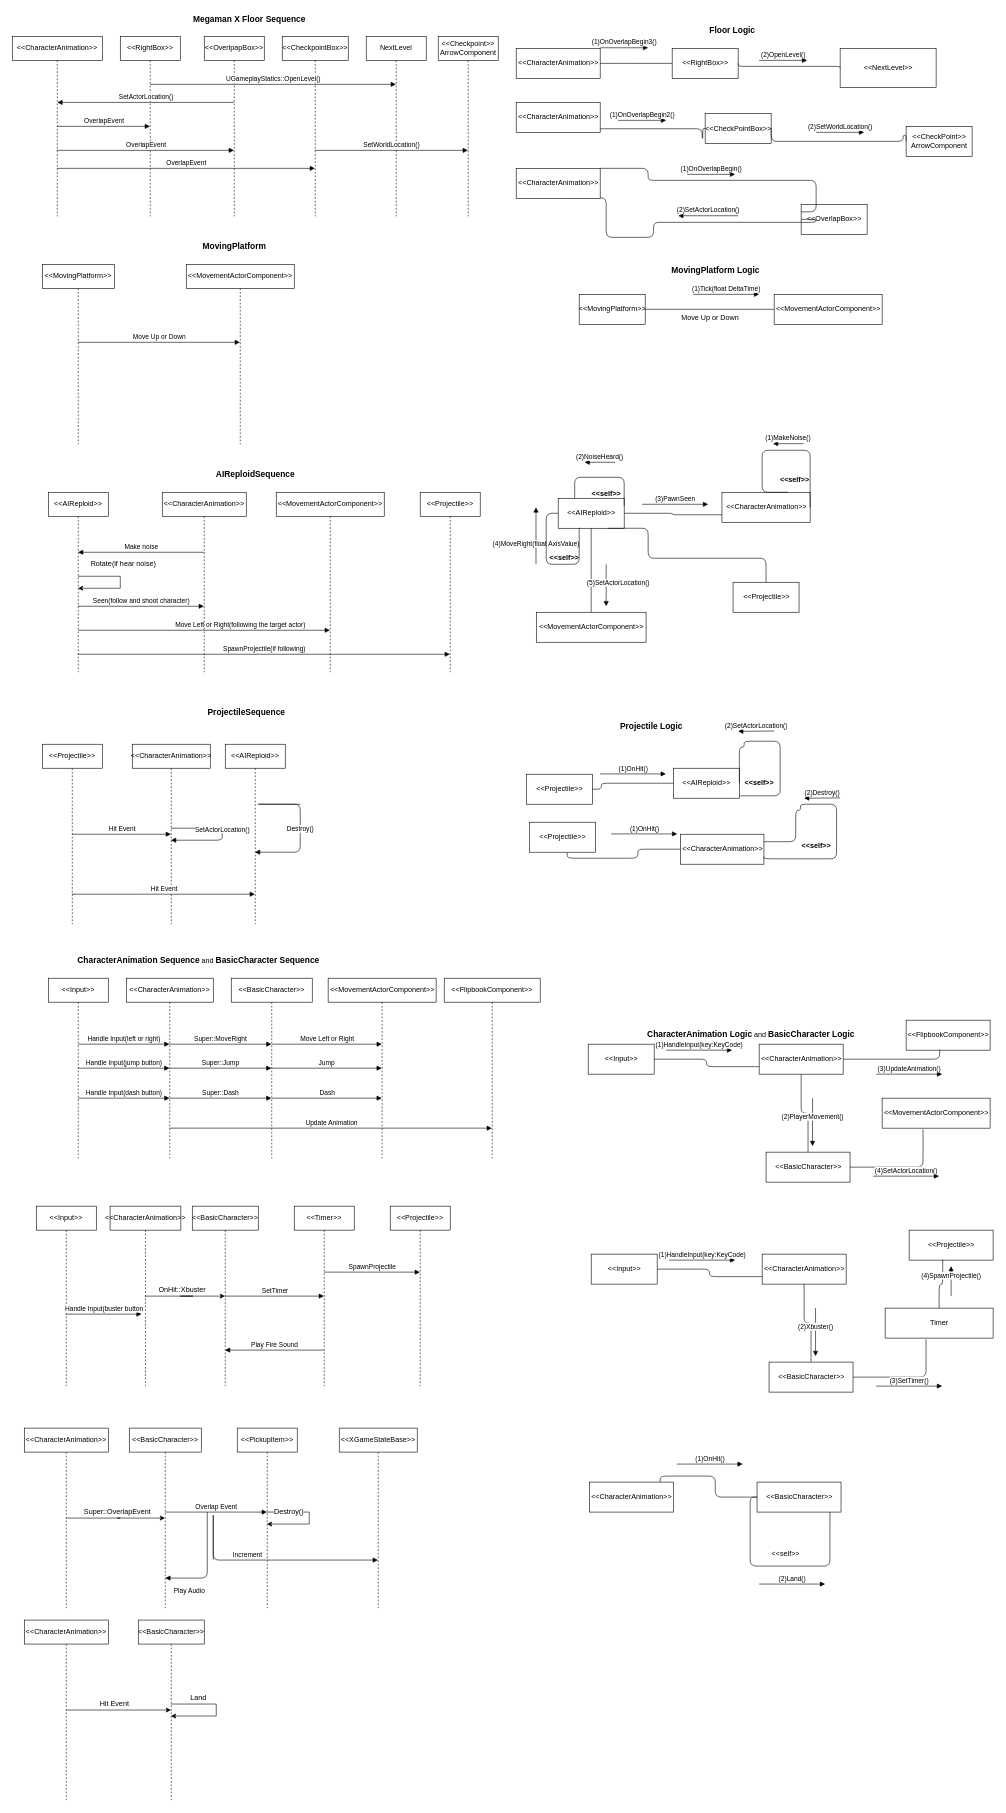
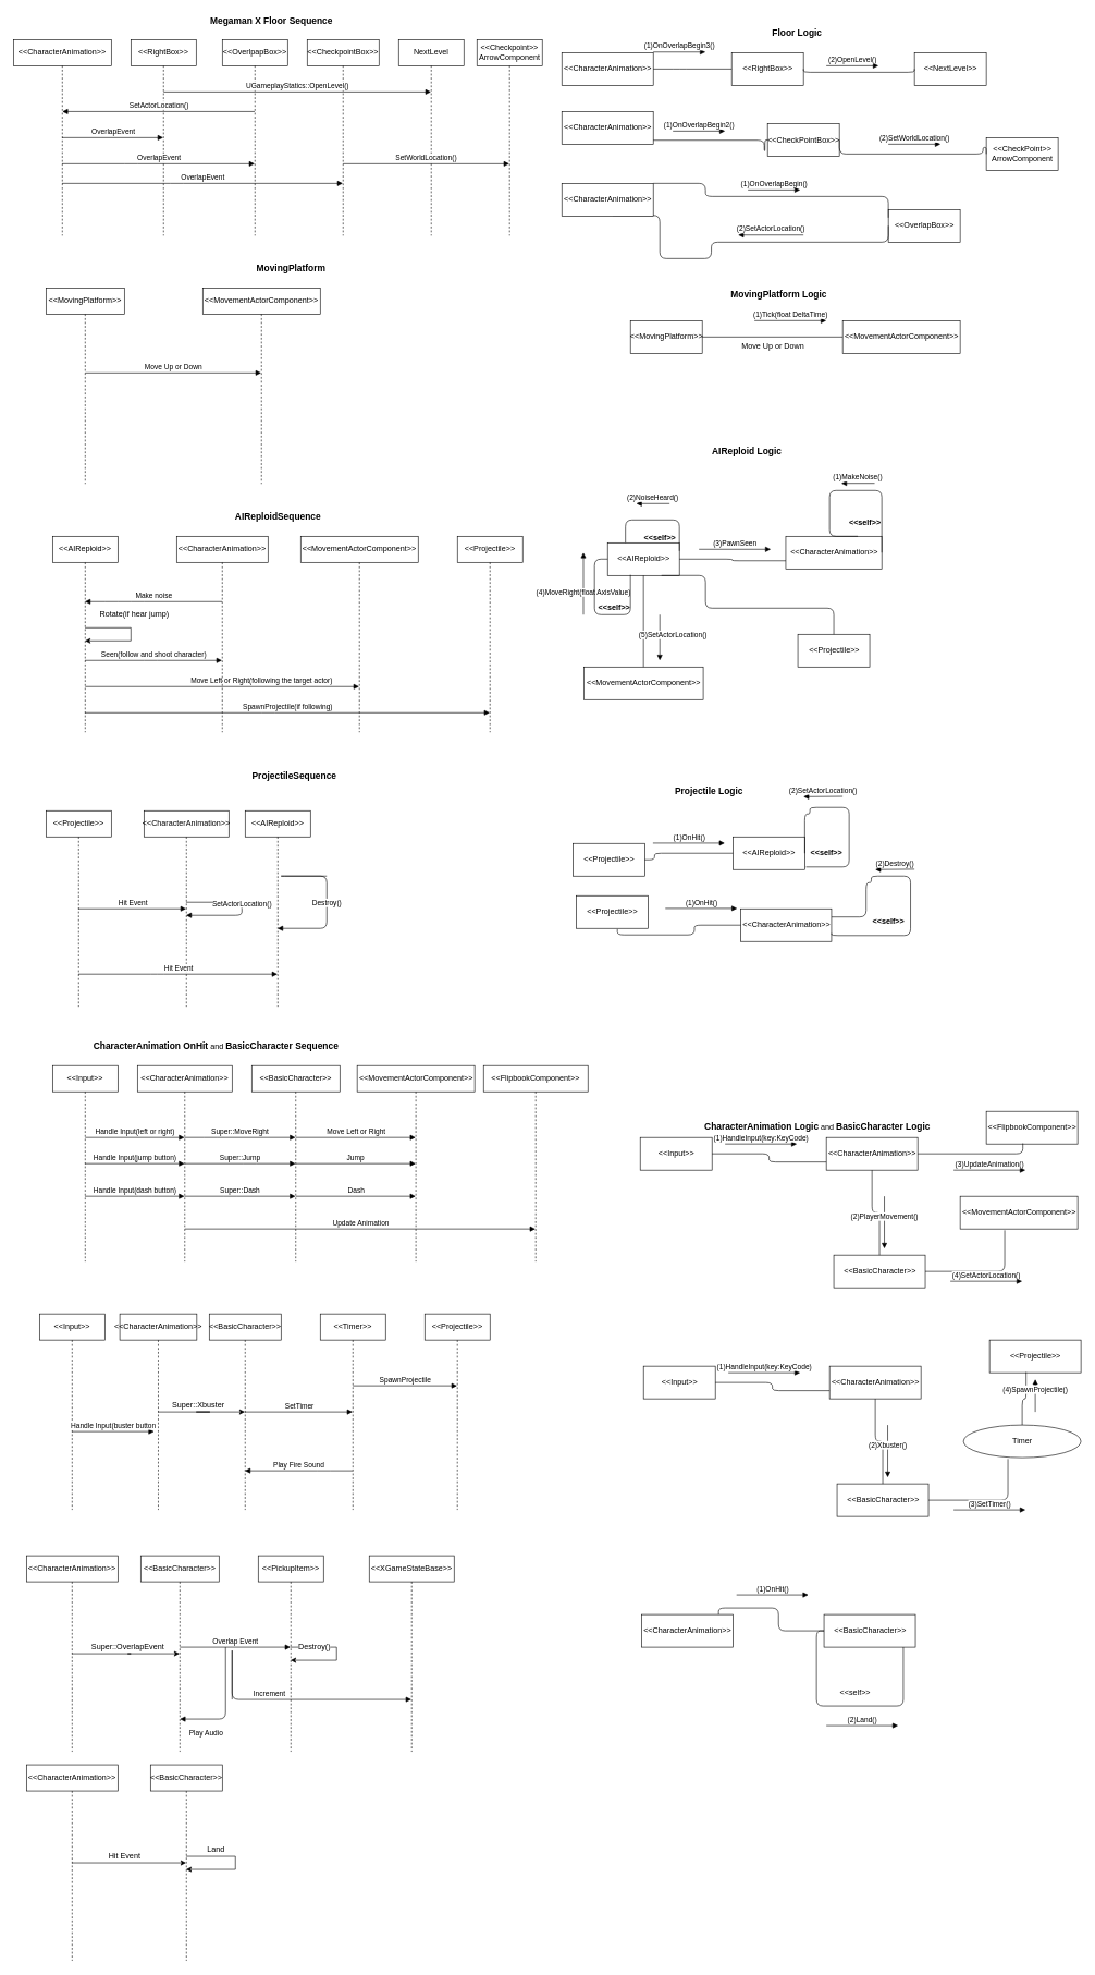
- <mxCell id="85" value="&amp;lt;&amp;lt;NextLevel&amp;gt;&amp;gt;" style="html=1;" parent="1" vertex="1"><mxGeometry x="1400" y="80" width="160" height="65" as="geometry" /></mxCell>
+ <mxCell id="85" value="&amp;lt;&amp;lt;NextLevel&amp;gt;&amp;gt;" style="html=1;" parent="1" vertex="1"><mxGeometry x="1400" y="80" width="110" height="50" as="geometry" /></mxCell>
- <mxCell id="86" value="&amp;lt;&amp;lt;OverlapBox&amp;gt;&amp;gt;" style="html=1;" parent="1" vertex="1"><mxGeometry x="1335" y="340" width="110" height="50" as="geometry" /></mxCell>
+ <mxCell id="86" value="&amp;lt;&amp;lt;OverlapBox&amp;gt;&amp;gt;" style="html=1;" parent="1" vertex="1"><mxGeometry x="1360" y="320" width="110" height="50" as="geometry" /></mxCell>
- <mxCell id="19" value="&lt;b&gt;&lt;font style=&quot;font-size: 14px&quot;&gt;MovingPlatform&lt;/font&gt;&lt;/b&gt;" style="text;html=1;align=center;verticalAlign=middle;resizable=0;points=[];;autosize=1;" parent="1" vertex="1"><mxGeometry x="325" y="400" width="130" height="20" as="geometry" /></mxCell>
+ <mxCell id="19" value="&lt;b&gt;&lt;font style=&quot;font-size: 14px&quot;&gt;MovingPlatform&lt;/font&gt;&lt;/b&gt;" style="text;html=1;align=center;verticalAlign=middle;resizable=0;points=[];;autosize=1;" parent="1" vertex="1"><mxGeometry x="380" y="400" width="130" height="20" as="geometry" /></mxCell>
+ <mxCell id="92" value="&lt;b&gt;&lt;font style=&quot;font-size: 14px&quot;&gt;AIReploid Logic&lt;/font&gt;&lt;/b&gt;" style="text;html=1;align=center;verticalAlign=middle;resizable=0;points=[];;autosize=1;" parent="1" vertex="1"><mxGeometry x="1083" y="680" width="120" height="20" as="geometry" /></mxCell>
- <mxCell id="29" value="Rotate(if hear noise)" style="text;html=1;align=center;verticalAlign=middle;resizable=0;points=[];;autosize=1;" parent="1" vertex="1"><mxGeometry x="140" y="930" width="130" height="20" as="geometry" /></mxCell>
+ <mxCell id="29" value="Rotate(if hear jump)" style="text;html=1;align=center;verticalAlign=middle;resizable=0;points=[];;autosize=1;" parent="1" vertex="1"><mxGeometry x="140" y="930" width="130" height="20" as="geometry" /></mxCell>
- <mxCell id="30" value="&lt;div&gt;&lt;b&gt;&lt;font style=&quot;font-size: 14px&quot;&gt;ProjectileSequence&lt;/font&gt;&lt;/b&gt;&lt;/div&gt;&lt;div&gt;&lt;b&gt;&lt;font size=&quot;3&quot;&gt;&lt;br&gt;&lt;/font&gt;&lt;/b&gt;&lt;/div&gt;" style="text;html=1;align=center;verticalAlign=middle;resizable=0;points=[];;autosize=1;" parent="1" vertex="1"><mxGeometry x="335" y="1175" width="150" height="40" as="geometry" /></mxCell>
+ <mxCell id="30" value="&lt;div&gt;&lt;b&gt;&lt;font style=&quot;font-size: 14px&quot;&gt;ProjectileSequence&lt;/font&gt;&lt;/b&gt;&lt;/div&gt;&lt;div&gt;&lt;b&gt;&lt;font size=&quot;3&quot;&gt;&lt;br&gt;&lt;/font&gt;&lt;/b&gt;&lt;/div&gt;" style="text;html=1;align=center;verticalAlign=middle;resizable=0;points=[];;autosize=1;" parent="1" vertex="1"><mxGeometry x="375" y="1175" width="150" height="40" as="geometry" /></mxCell>
- <mxCell id="56" value="&lt;b&gt;&lt;font style=&quot;font-size: 14px&quot;&gt;CharacterAnimation Sequence&lt;/font&gt;&lt;/b&gt; and &lt;b&gt;&lt;font style=&quot;font-size: 14px&quot;&gt;BasicCharacter Sequence&lt;/font&gt;&lt;/b&gt;" style="text;html=1;align=center;verticalAlign=middle;resizable=0;points=[];;autosize=1;" parent="1" vertex="1"><mxGeometry x="110" y="1590" width="440" height="20" as="geometry" /></mxCell>
+ <mxCell id="56" value="&lt;b&gt;&lt;font style=&quot;font-size: 14px&quot;&gt;CharacterAnimation OnHit&lt;/font&gt;&lt;/b&gt; and &lt;b&gt;&lt;font style=&quot;font-size: 14px&quot;&gt;BasicCharacter Sequence&lt;/font&gt;&lt;/b&gt;" style="text;html=1;align=center;verticalAlign=middle;resizable=0;points=[];;autosize=1;" parent="1" vertex="1"><mxGeometry x="110" y="1590" width="440" height="20" as="geometry" /></mxCell>
- <mxCell id="75" value="OnHit::Xbuster" style="text;html=1;align=center;verticalAlign=middle;resizable=0;points=[];;autosize=1;" parent="1" vertex="1"><mxGeometry x="252.5" y="2140" width="100" height="20" as="geometry" /></mxCell>
+ <mxCell id="75" value="Super::Xbuster" style="text;html=1;align=center;verticalAlign=middle;resizable=0;points=[];;autosize=1;" parent="1" vertex="1"><mxGeometry x="252.5" y="2140" width="100" height="20" as="geometry" /></mxCell>
- <mxCell id="190" value="Timer" style="html=1;" parent="1" vertex="1"><mxGeometry x="1475" y="2180" width="180" height="50" as="geometry" /></mxCell>
+ <mxCell id="190" value="Timer" style="ellipse;html=1;" parent="1" vertex="1"><mxGeometry x="1475" y="2180" width="180" height="50" as="geometry" /></mxCell>
